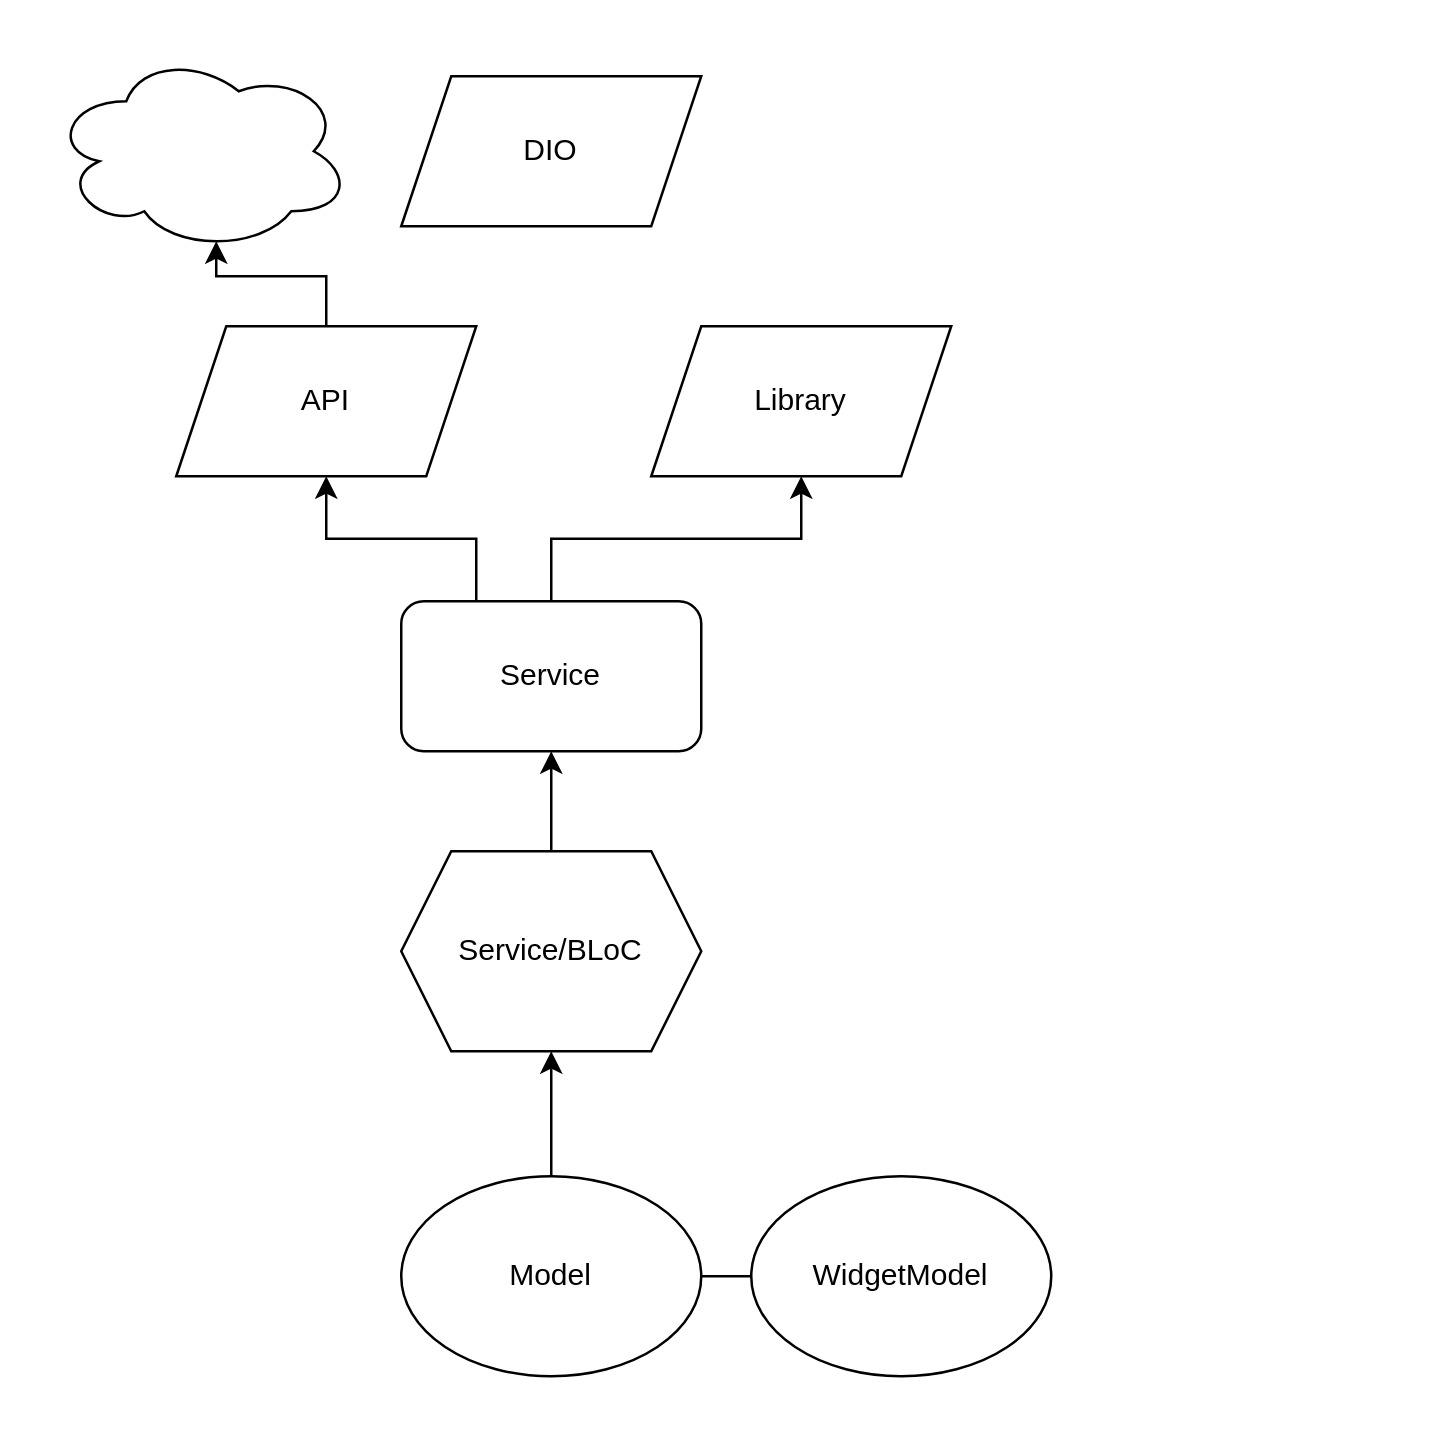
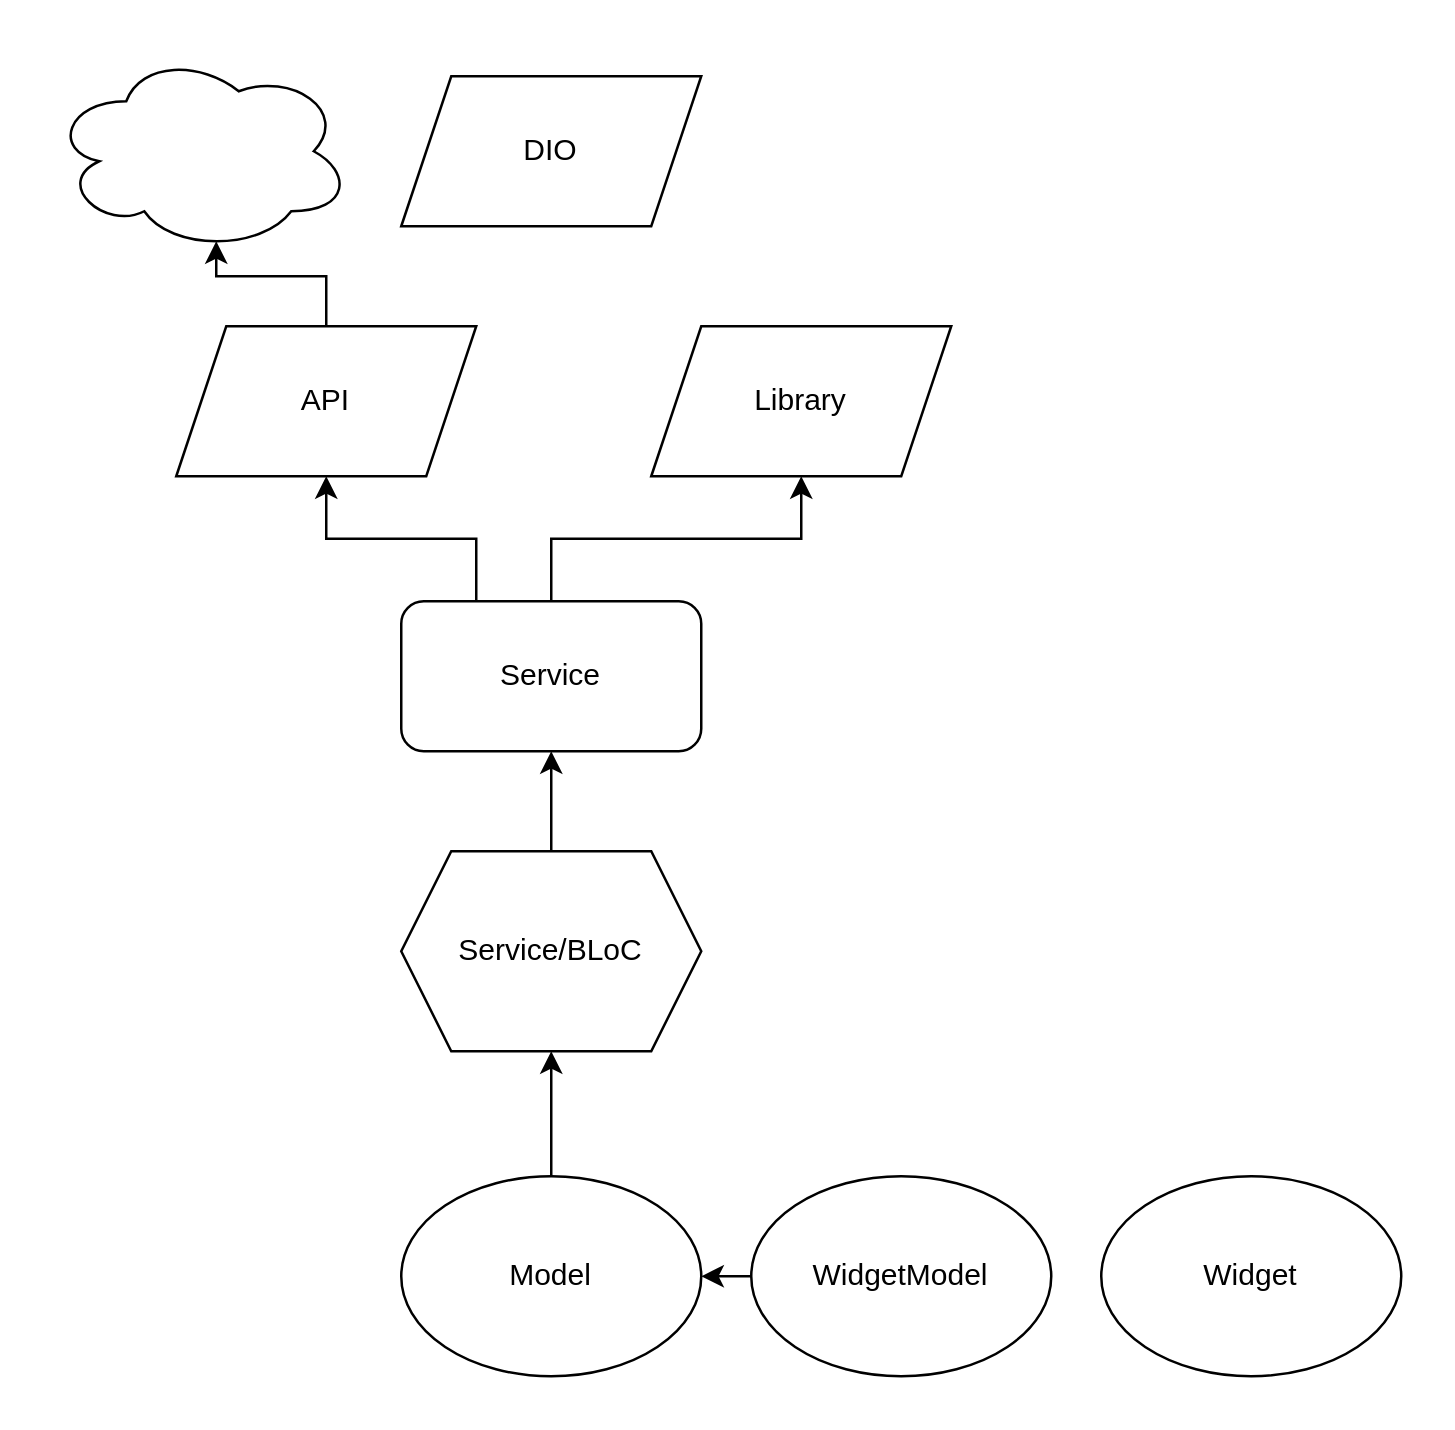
- <mxCell id="14" style="edgeStyle=orthogonalEdgeStyle;rounded=0;orthogonalLoop=1;jettySize=auto;html=1;exitX=0;exitY=0.5;exitDx=0;exitDy=0;entryX=1;entryY=0.5;entryDx=0;entryDy=0;endArrow=none;" edge="1" parent="1" source="15" target="13"><mxGeometry relative="1" as="geometry" /></mxCell>
+ <mxCell id="14" style="edgeStyle=orthogonalEdgeStyle;rounded=0;orthogonalLoop=1;jettySize=auto;html=1;exitX=0;exitY=0.5;exitDx=0;exitDy=0;entryX=1;entryY=0.5;entryDx=0;entryDy=0;" edge="1" parent="1" source="15" target="13"><mxGeometry relative="1" as="geometry" /></mxCell>
+ <mxCell id="16" value="Widget" style="ellipse;whiteSpace=wrap;html=1;" vertex="1" parent="1"><mxGeometry x="440" y="470" width="120" height="80" as="geometry" /></mxCell>
